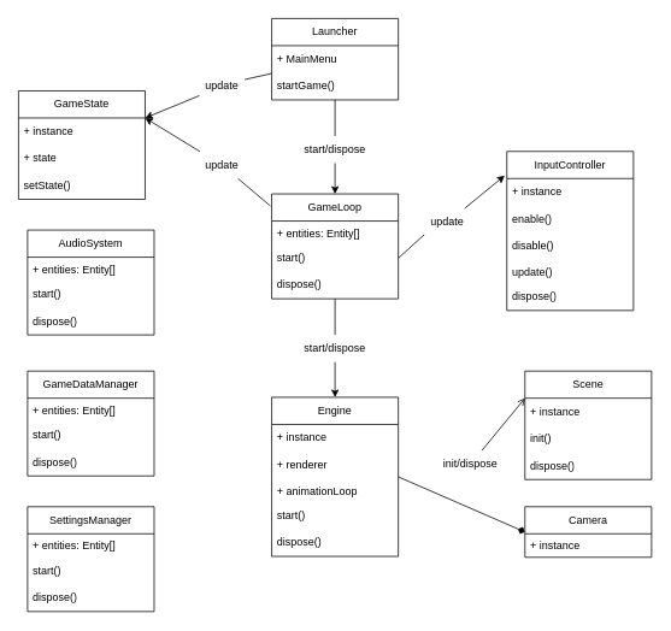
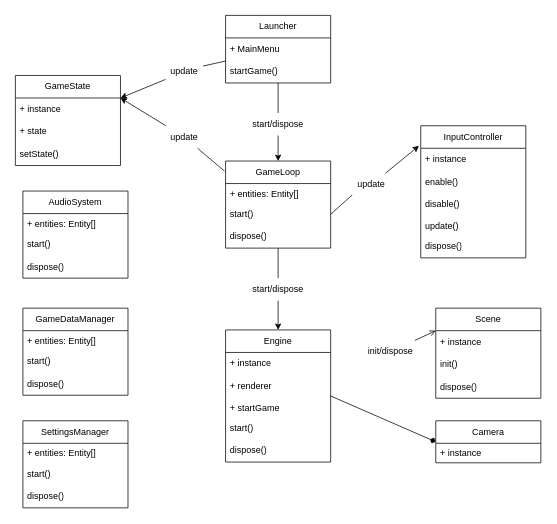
- <mxCell id="57" value="init/dispose" style="text;html=1;strokeColor=none;fillColor=none;align=center;verticalAlign=middle;whiteSpace=wrap;rounded=0;" vertex="1" parent="1"><mxGeometry x="480" y="498" width="80" height="30" as="geometry" /></mxCell>
+ <mxCell id="57" value="init/dispose" style="text;html=1;strokeColor=none;fillColor=none;align=center;verticalAlign=middle;whiteSpace=wrap;rounded=0;" vertex="1" parent="1"><mxGeometry x="480" y="453" width="80" height="30" as="geometry" /></mxCell>
- <mxCell id="6" value="+ animationLoop" style="text;strokeColor=none;fillColor=none;align=left;verticalAlign=top;spacingLeft=4;spacingRight=4;overflow=hidden;rotatable=0;points=[[0,0.5],[1,0.5]];portConstraint=eastwest;whiteSpace=wrap;html=1;" vertex="1" parent="3"><mxGeometry y="90" width="140" height="26" as="geometry" /></mxCell>
+ <mxCell id="6" value="+ startGame" style="text;strokeColor=none;fillColor=none;align=left;verticalAlign=top;spacingLeft=4;spacingRight=4;overflow=hidden;rotatable=0;points=[[0,0.5],[1,0.5]];portConstraint=eastwest;whiteSpace=wrap;html=1;" vertex="1" parent="3"><mxGeometry y="90" width="140" height="26" as="geometry" /></mxCell>
